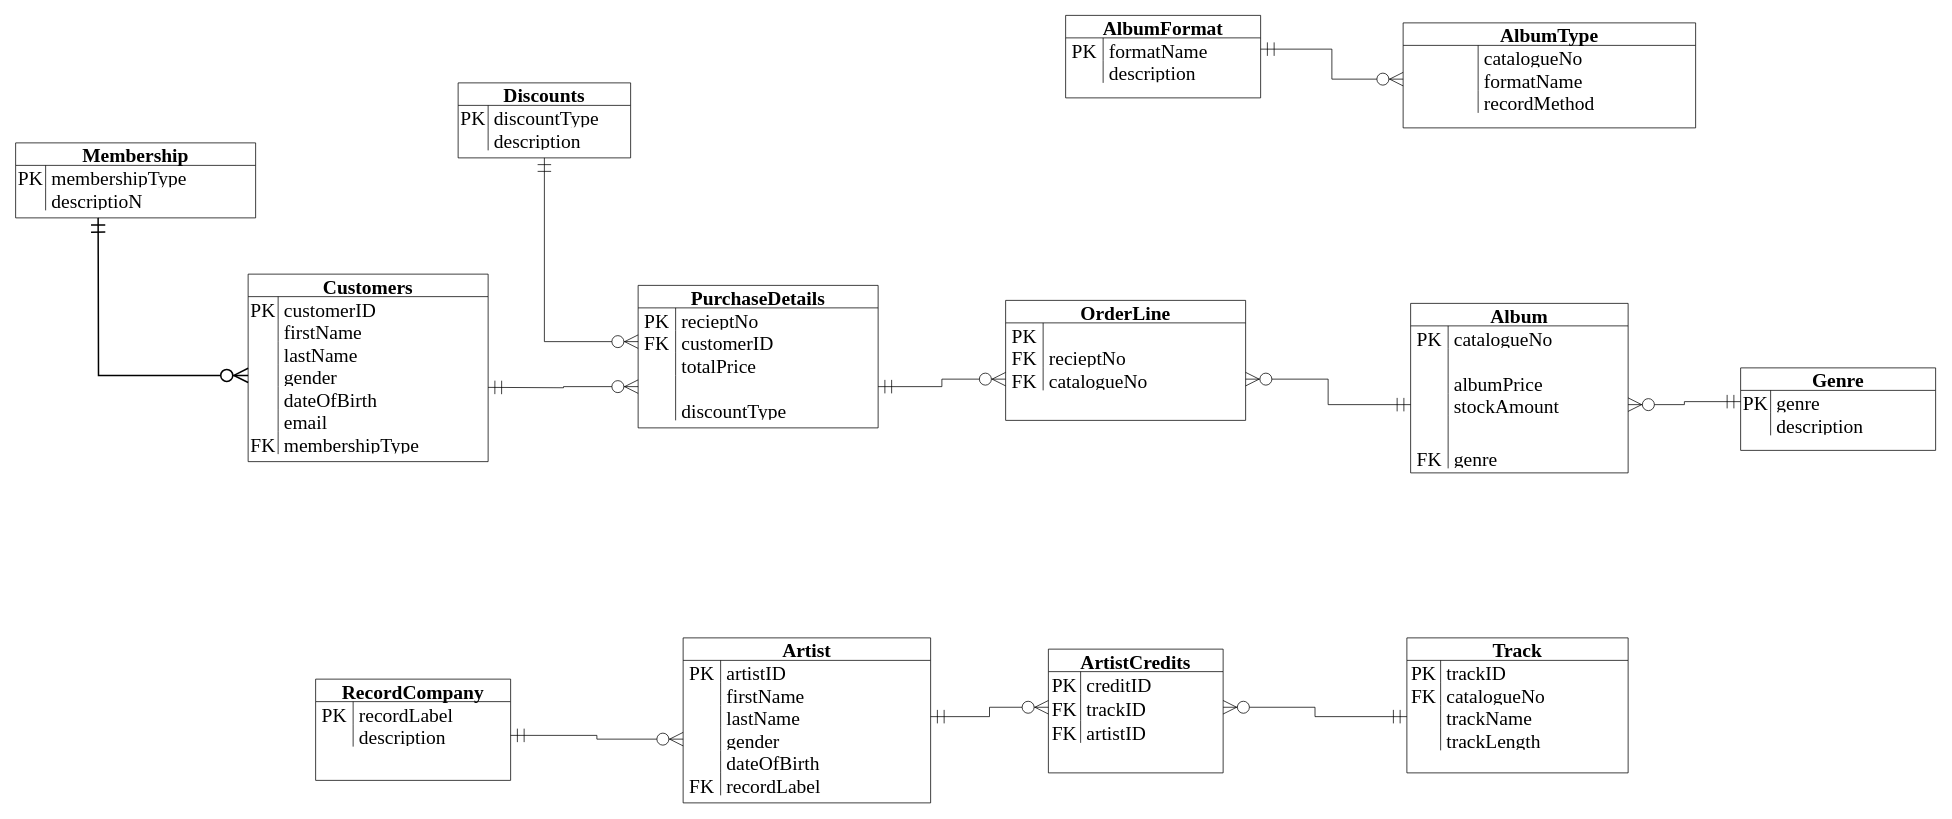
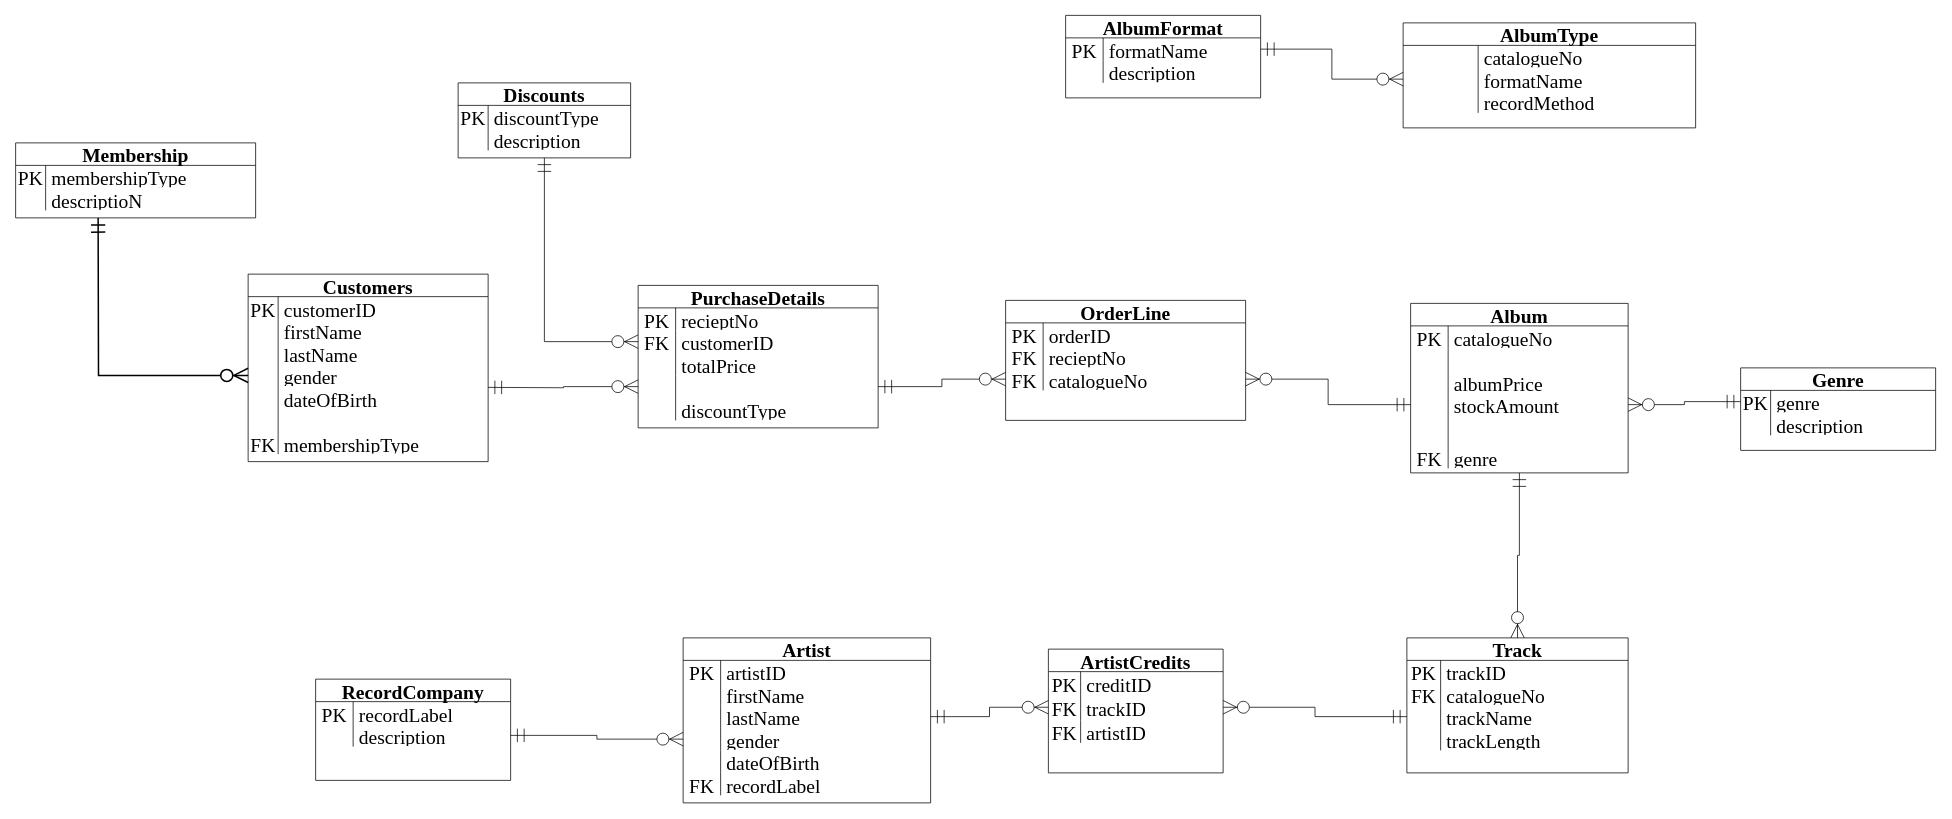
+ <mxCell id="20" value="orderID" style="shape=partialRectangle;overflow=hidden;connectable=0;fillColor=none;top=0;left=0;bottom=0;right=0;align=left;spacingLeft=6;fontSize=26;spacingTop=0;spacing=2;spacingBottom=1;fontFamily=Verdana;" vertex="1" parent="18"><mxGeometry x="50" width="270" height="30" as="geometry" /></mxCell>
- <mxCell id="123" value="email " style="shape=partialRectangle;overflow=hidden;connectable=0;fillColor=none;top=0;left=0;bottom=0;right=0;align=left;spacingLeft=6;fontSize=26;spacingTop=0;spacing=2;spacingBottom=1;fontFamily=Verdana;" vertex="1" parent="121"><mxGeometry x="40" width="280" height="30" as="geometry" /></mxCell>
+ <mxCell id="53" style="edgeStyle=orthogonalEdgeStyle;rounded=0;orthogonalLoop=1;jettySize=auto;html=1;entryX=0.5;entryY=1;entryDx=0;entryDy=0;startArrow=ERzeroToMany;startFill=1;startSize=16;endArrow=ERmandOne;endFill=0;endSize=16;strokeWidth=1;fontSize=26;spacingTop=0;spacing=2;spacingBottom=1;fontFamily=Verdana;" edge="1" parent="1" source="63" target="29"><mxGeometry relative="1" as="geometry" /></mxCell>
